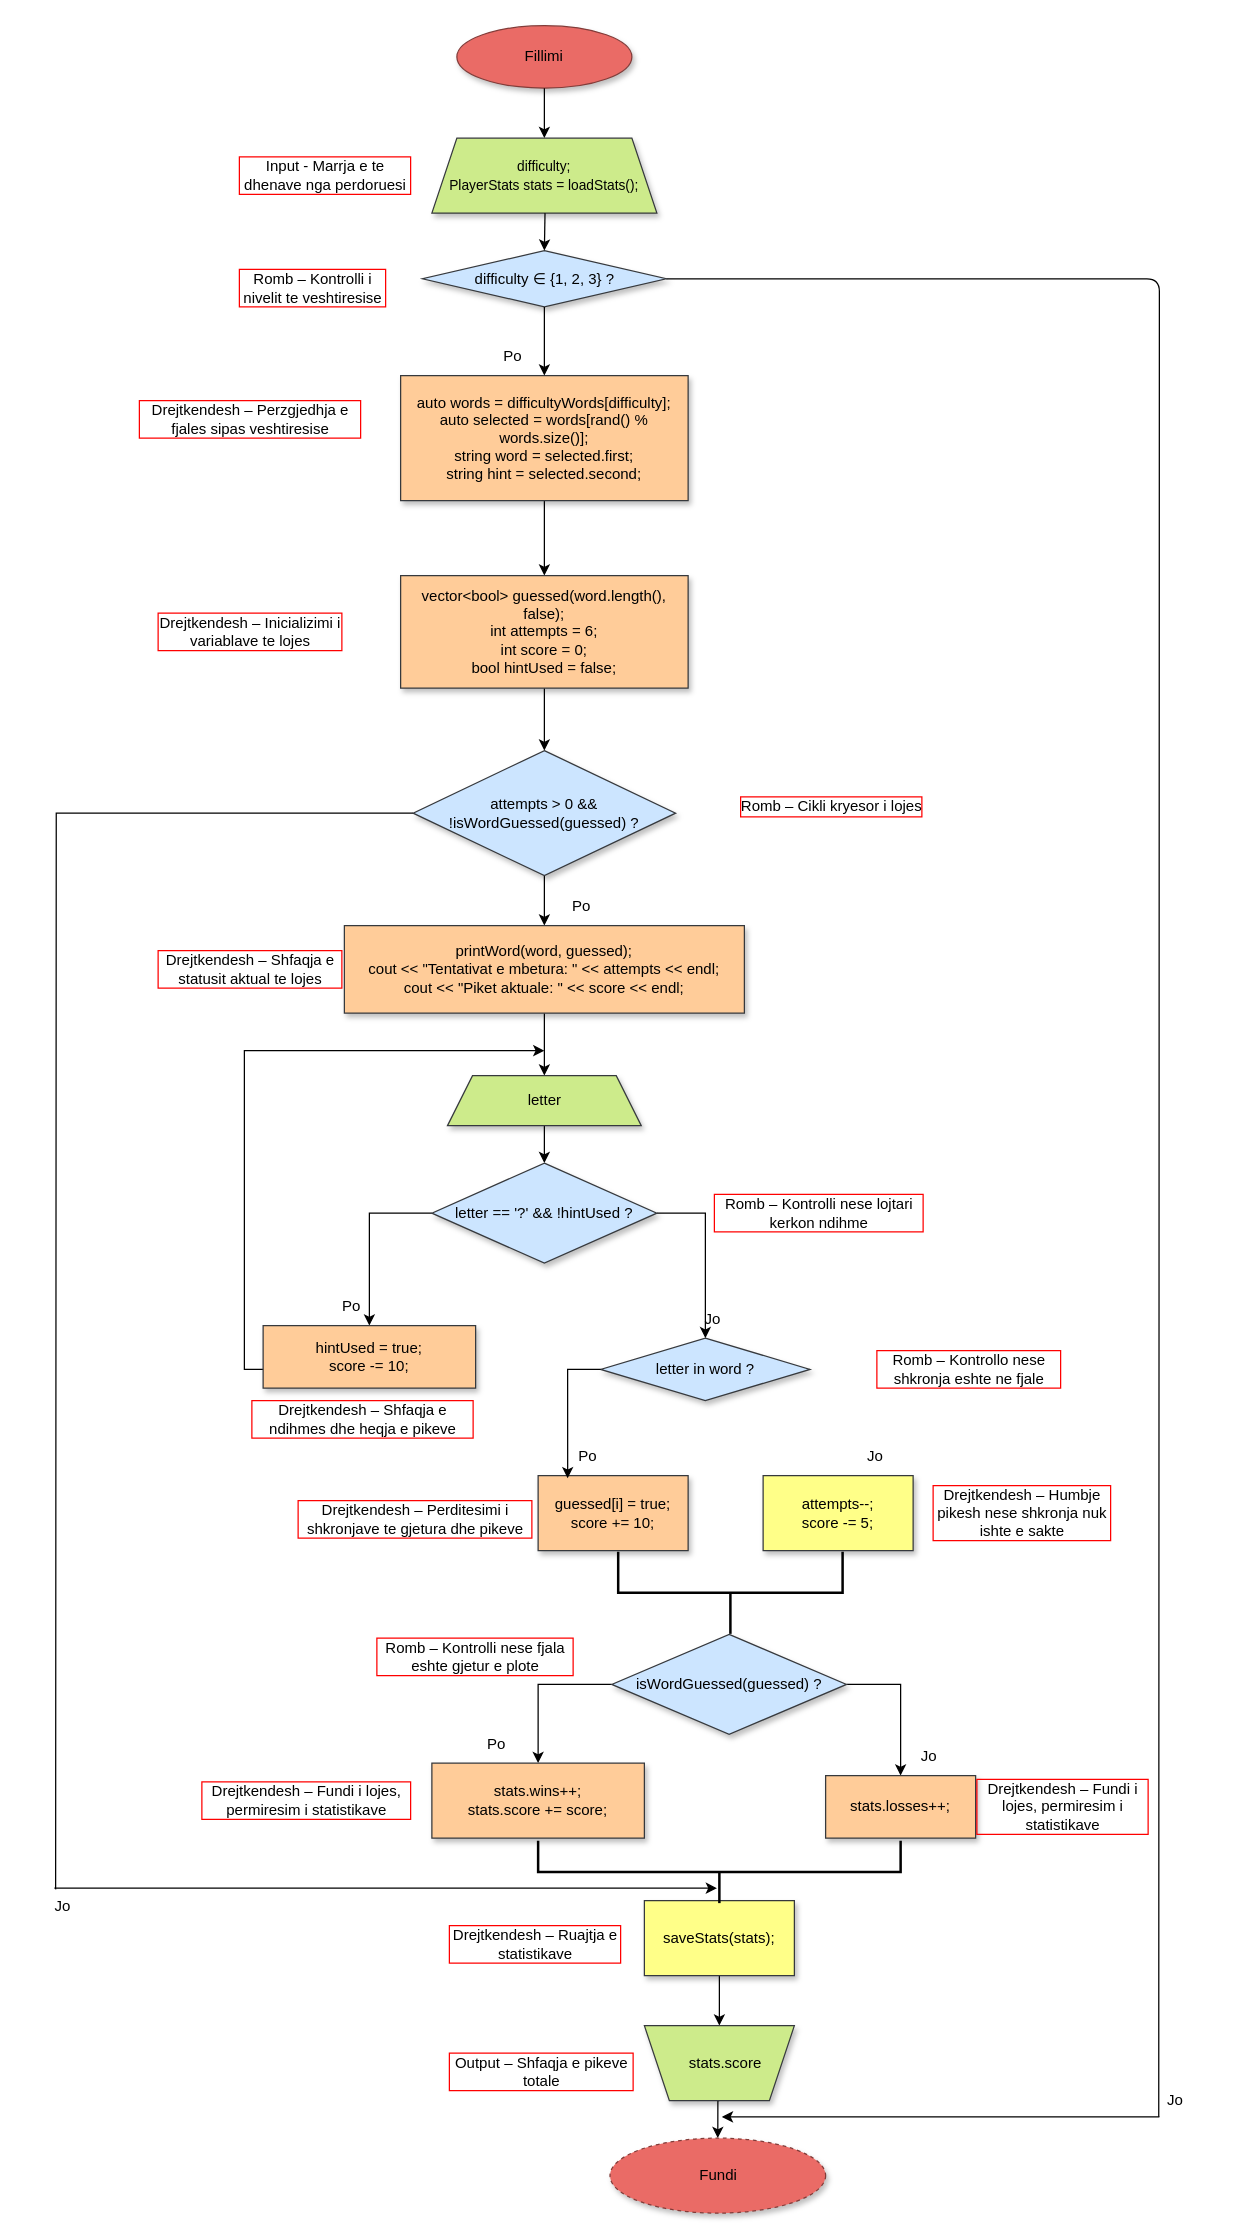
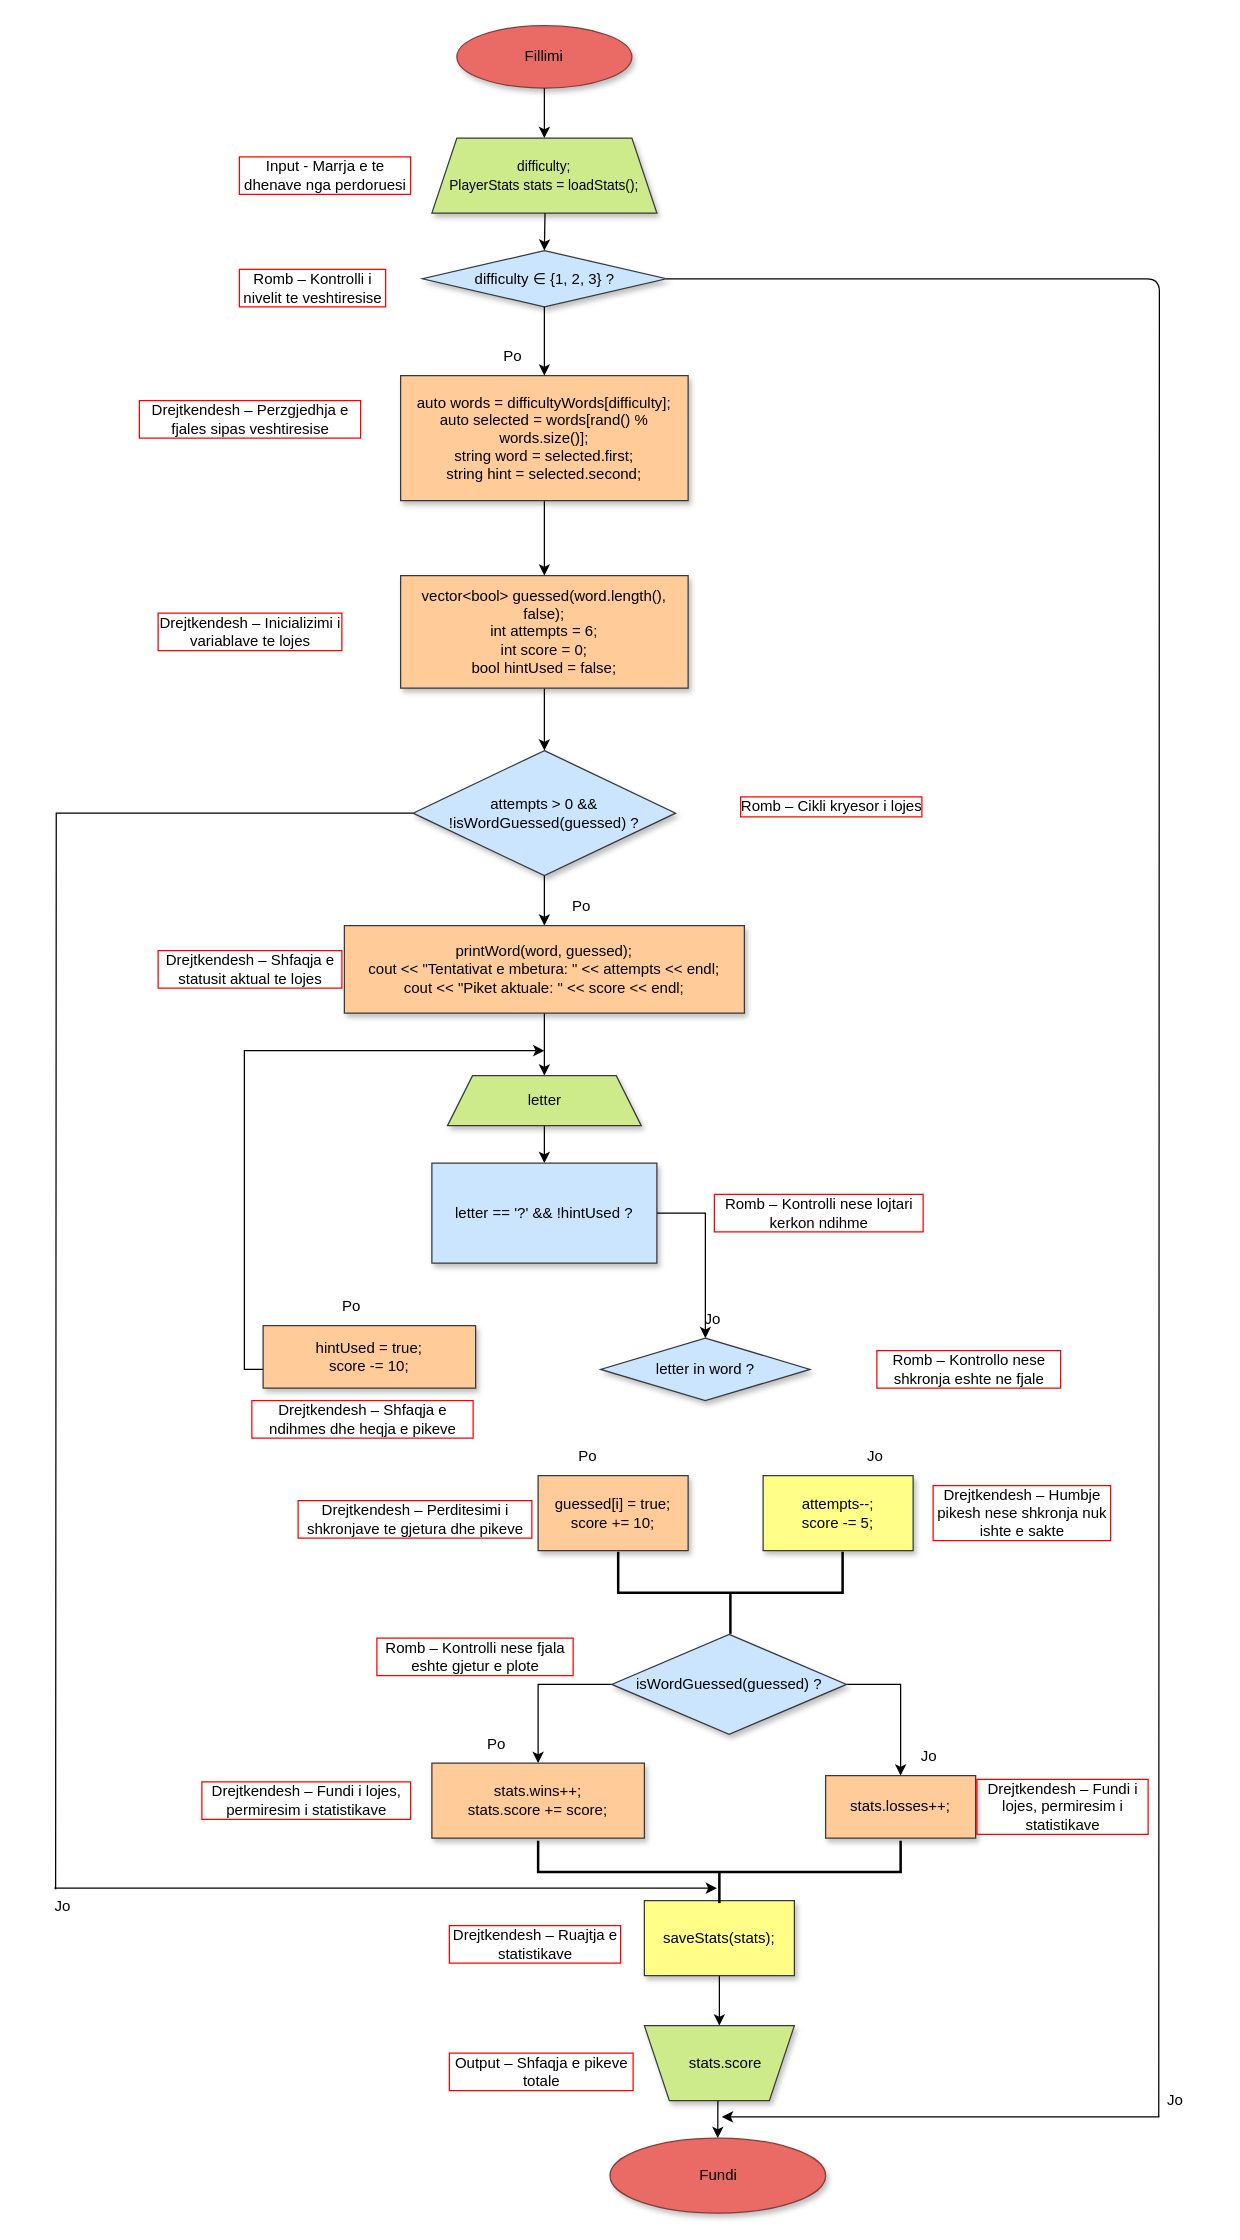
- <mxCell id="31" value="&lt;br&gt;&lt;span class=&quot;hljs-attr&quot;&gt;letter&lt;/span&gt; == &lt;span class=&quot;hljs-string&quot;&gt;'?'&lt;/span&gt; &amp;amp;&amp;amp; !hintUsed ?&lt;div&gt;&lt;br/&gt;&lt;/div&gt;" style="rhombus;whiteSpace=wrap;html=1;align=center;fillColor=#cce5ff;strokeColor=#36393d;shadow=1;" parent="1" vertex="1"><mxGeometry x="345" y="930" width="180" height="80" as="geometry" /></mxCell>
+ <mxCell id="31" value="&lt;br&gt;&lt;span class=&quot;hljs-attr&quot;&gt;letter&lt;/span&gt; == &lt;span class=&quot;hljs-string&quot;&gt;'?'&lt;/span&gt; &amp;amp;&amp;amp; !hintUsed ?&lt;div&gt;&lt;br/&gt;&lt;/div&gt;" style="whiteSpace=wrap;html=1;align=center;fillColor=#cce5ff;strokeColor=#36393d;shadow=1;rounded=0;" parent="1" vertex="1"><mxGeometry x="345" y="930" width="180" height="80" as="geometry" /></mxCell>
- <mxCell id="29" style="edgeStyle=orthogonalEdgeStyle;rounded=0;orthogonalLoop=1;jettySize=auto;html=1;exitX=0;exitY=0.5;exitDx=0;exitDy=0;entryX=0.5;entryY=0;entryDx=0;entryDy=0;" parent="1" source="31" target="33" edge="1"><mxGeometry relative="1" as="geometry" /></mxCell>
- <mxCell id="39" style="edgeStyle=orthogonalEdgeStyle;rounded=0;orthogonalLoop=1;jettySize=auto;html=1;exitX=0;exitY=0.5;exitDx=0;exitDy=0;entryX=0.197;entryY=0.035;entryDx=0;entryDy=0;entryPerimeter=0;" parent="1" source="36" target="37" edge="1"><mxGeometry relative="1" as="geometry" /></mxCell>
- <mxCell id="55" value="Fundi" style="ellipse;whiteSpace=wrap;html=1;fillColor=#EA6B66;strokeColor=#833C39;shadow=1;dashed=1;" parent="1" vertex="1"><mxGeometry x="487.5" y="1710" width="172.5" height="60" as="geometry" /></mxCell>
+ <mxCell id="55" value="Fundi" style="ellipse;whiteSpace=wrap;html=1;fillColor=#EA6B66;strokeColor=#833C39;shadow=1;" parent="1" vertex="1"><mxGeometry x="487.5" y="1710" width="172.5" height="60" as="geometry" /></mxCell>
